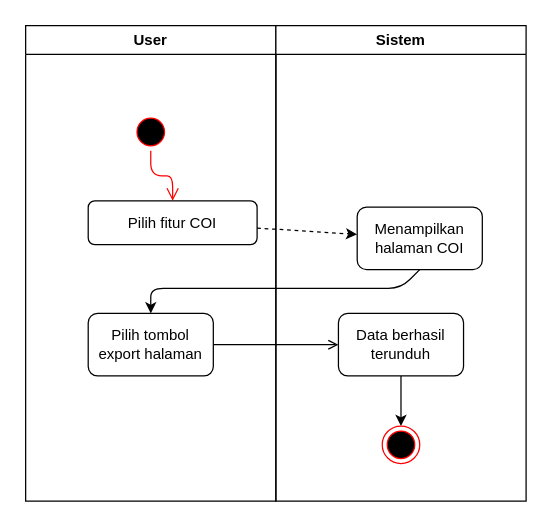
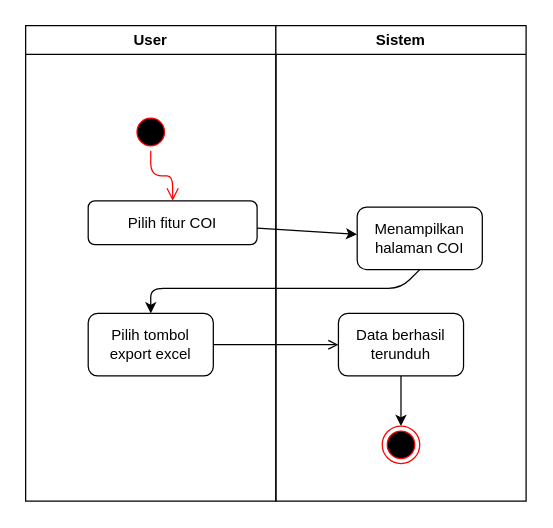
- <mxCell id="12" value="" style="edgeStyle=none;html=1;dashed=1;" edge="1" parent="1" source="3" target="8"><mxGeometry relative="1" as="geometry" /></mxCell>
+ <mxCell id="12" value="" style="edgeStyle=none;html=1;" edge="1" parent="1" source="3" target="8"><mxGeometry relative="1" as="geometry" /></mxCell>
- <mxCell id="6" value="Pilih tombol export halaman" style="rounded=1;whiteSpace=wrap;html=1;" vertex="1" parent="2"><mxGeometry x="50" y="230" width="100" height="50" as="geometry" /></mxCell>
+ <mxCell id="6" value="Pilih tombol export excel" style="rounded=1;whiteSpace=wrap;html=1;" vertex="1" parent="2"><mxGeometry x="50" y="230" width="100" height="50" as="geometry" /></mxCell>
